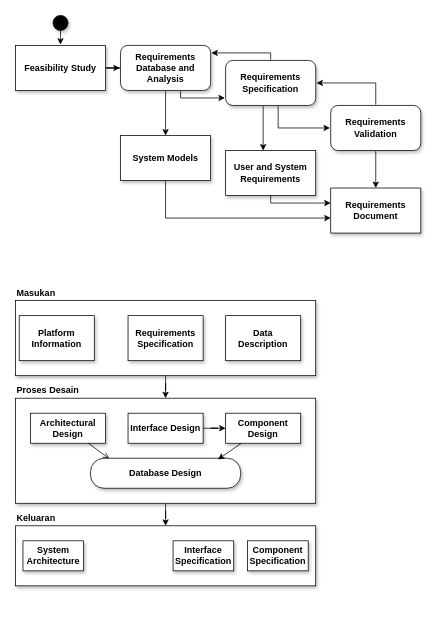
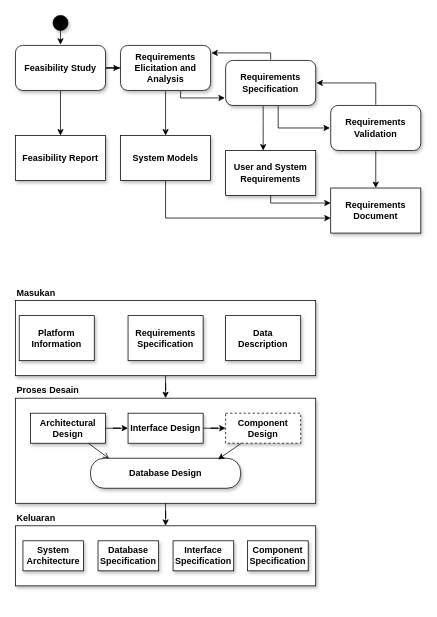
- <mxCell id="4" value="&lt;b&gt;Feasibility Study&lt;/b&gt;" style="whiteSpace=wrap;html=1;arcSize=16;shadow=1;perimeterSpacing=1;strokeColor=default;rounded=0;" vertex="1" parent="1"><mxGeometry x="20" y="60" width="120" height="60" as="geometry" /></mxCell>
+ <mxCell id="4" value="&lt;b&gt;Feasibility Study&lt;/b&gt;" style="rounded=1;whiteSpace=wrap;html=1;arcSize=16;shadow=1;perimeterSpacing=1;strokeColor=default;" vertex="1" parent="1"><mxGeometry x="20" y="60" width="120" height="60" as="geometry" /></mxCell>
- <mxCell id="7" value="&lt;b&gt;Requirements Database and Analysis&lt;/b&gt;" style="rounded=1;whiteSpace=wrap;html=1;arcSize=16;shadow=1;perimeterSpacing=1;strokeColor=default;" vertex="1" parent="1"><mxGeometry x="160" y="60" width="120" height="60" as="geometry" /></mxCell>
+ <mxCell id="7" value="&lt;b&gt;Requirements Elicitation and Analysis&lt;/b&gt;" style="rounded=1;whiteSpace=wrap;html=1;arcSize=16;shadow=1;perimeterSpacing=1;strokeColor=default;" vertex="1" parent="1"><mxGeometry x="160" y="60" width="120" height="60" as="geometry" /></mxCell>
+ <mxCell id="2" style="edgeStyle=orthogonalEdgeStyle;rounded=0;orthogonalLoop=1;jettySize=auto;html=1;" edge="1" parent="1" source="4" target="20"><mxGeometry relative="1" as="geometry" /></mxCell>
+ <mxCell id="20" value="&lt;b&gt;Feasibility Report&lt;/b&gt;" style="rounded=0;whiteSpace=wrap;html=1;arcSize=16;shadow=1;" vertex="1" parent="1"><mxGeometry x="20" y="180" width="120" height="60" as="geometry" /></mxCell>
+ <mxCell id="30" style="edgeStyle=orthogonalEdgeStyle;rounded=0;orthogonalLoop=1;jettySize=auto;html=1;" edge="1" parent="28" source="31" target="33"><mxGeometry relative="1" as="geometry" /></mxCell>
- <mxCell id="34" value="Component Design" style="rounded=0;whiteSpace=wrap;html=1;shadow=1;strokeColor=default;fillColor=#FFFFFF;fontStyle=1" vertex="1" parent="28"><mxGeometry x="280" y="20" width="100" height="40" as="geometry" /></mxCell>
+ <mxCell id="34" value="Component Design" style="rounded=0;whiteSpace=wrap;html=1;shadow=1;strokeColor=default;fillColor=#FFFFFF;fontStyle=1;dashed=1;" vertex="1" parent="28"><mxGeometry x="280" y="20" width="100" height="40" as="geometry" /></mxCell>
+ <mxCell id="40" value="Database Specification" style="rounded=0;whiteSpace=wrap;html=1;shadow=1;strokeColor=default;fillColor=#FFFFFF;fontStyle=1;imageHeight=24;" vertex="1" parent="38"><mxGeometry x="110.004" y="20" width="80.769" height="40" as="geometry" /></mxCell>
